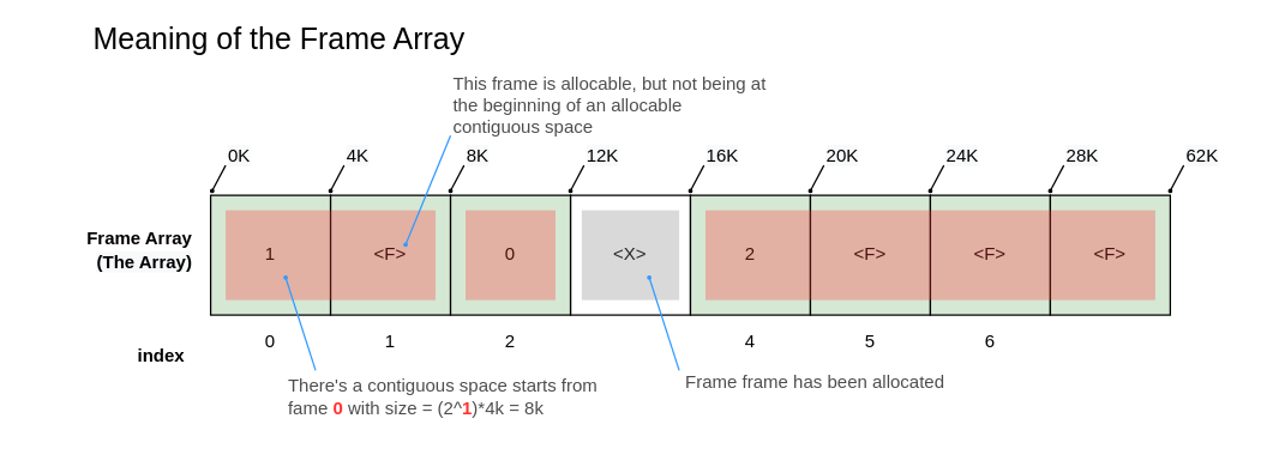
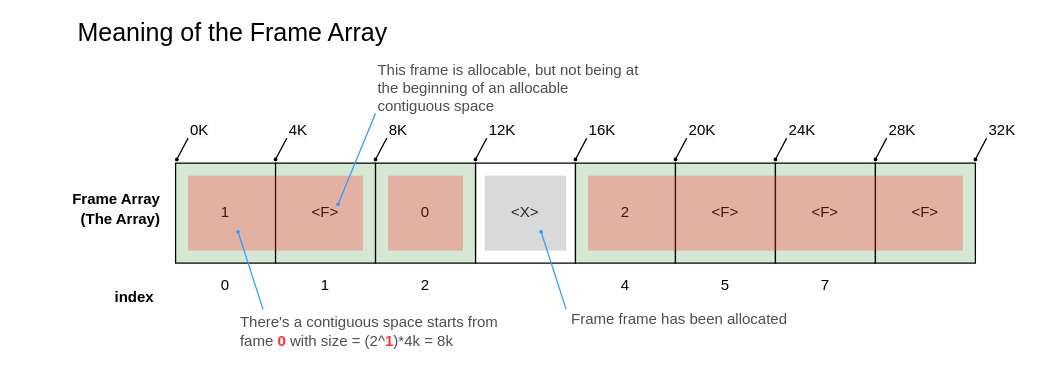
- <mxCell id="36" value="&lt;span style=&quot;color: rgb(0 , 0 , 0) ; font-family: &amp;#34;helvetica&amp;#34; ; font-size: 12px ; font-style: normal ; font-weight: 400 ; letter-spacing: normal ; text-indent: 0px ; text-transform: none ; word-spacing: 0px ; background-color: rgb(248 , 249 , 250) ; display: inline ; float: none&quot;&gt;62K&lt;/span&gt;" style="text;html=1;strokeColor=none;fillColor=none;align=left;verticalAlign=middle;whiteSpace=wrap;rounded=0;glass=0;opacity=30;" vertex="1" parent="1"><mxGeometry x="789" y="95" width="30" height="17" as="geometry" /></mxCell>
+ <mxCell id="36" value="&lt;span style=&quot;color: rgb(0 , 0 , 0) ; font-family: &amp;#34;helvetica&amp;#34; ; font-size: 12px ; font-style: normal ; font-weight: 400 ; letter-spacing: normal ; text-indent: 0px ; text-transform: none ; word-spacing: 0px ; background-color: rgb(248 , 249 , 250) ; display: inline ; float: none&quot;&gt;32K&lt;/span&gt;" style="text;html=1;strokeColor=none;fillColor=none;align=left;verticalAlign=middle;whiteSpace=wrap;rounded=0;glass=0;opacity=30;" vertex="1" parent="1"><mxGeometry x="789" y="95" width="30" height="17" as="geometry" /></mxCell>
- <mxCell id="14" value="6" style="text;html=1;strokeColor=none;fillColor=none;align=center;verticalAlign=middle;whiteSpace=wrap;rounded=0;" parent="1" vertex="1"><mxGeometry x="640" y="218" width="40" height="20" as="geometry" /></mxCell>
+ <mxCell id="14" value="7" style="text;html=1;strokeColor=none;fillColor=none;align=center;verticalAlign=middle;whiteSpace=wrap;rounded=0;" parent="1" vertex="1"><mxGeometry x="640" y="218" width="40" height="20" as="geometry" /></mxCell>
